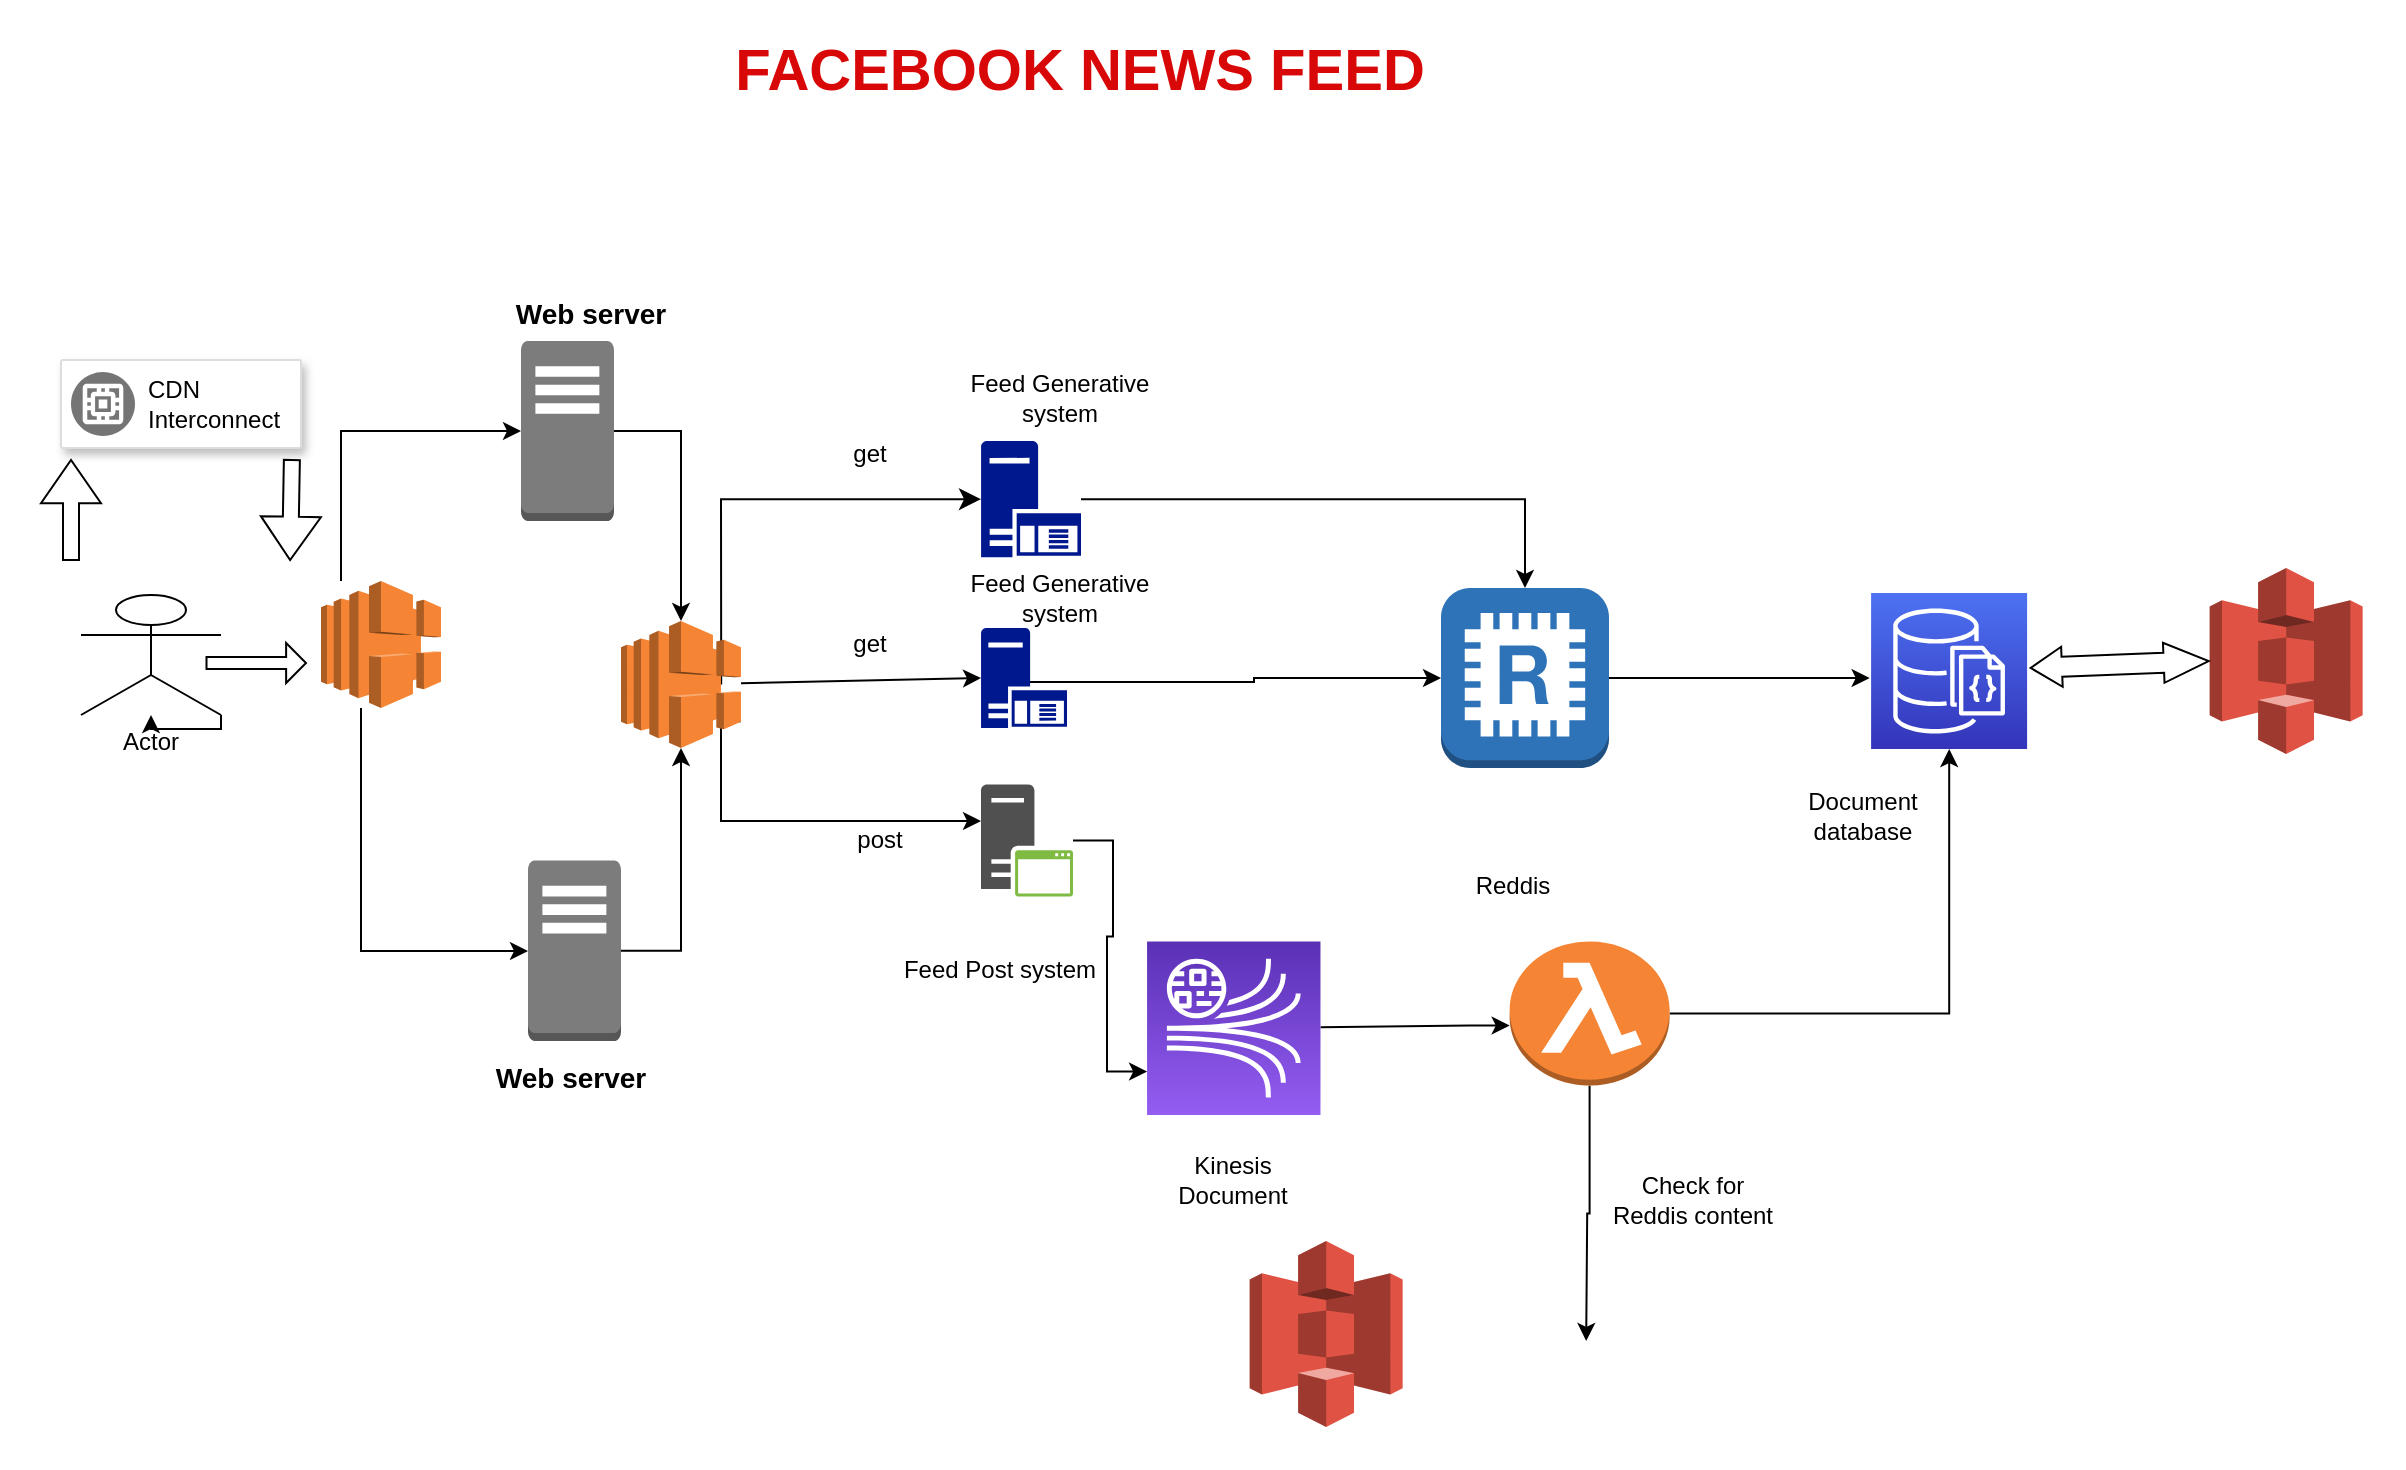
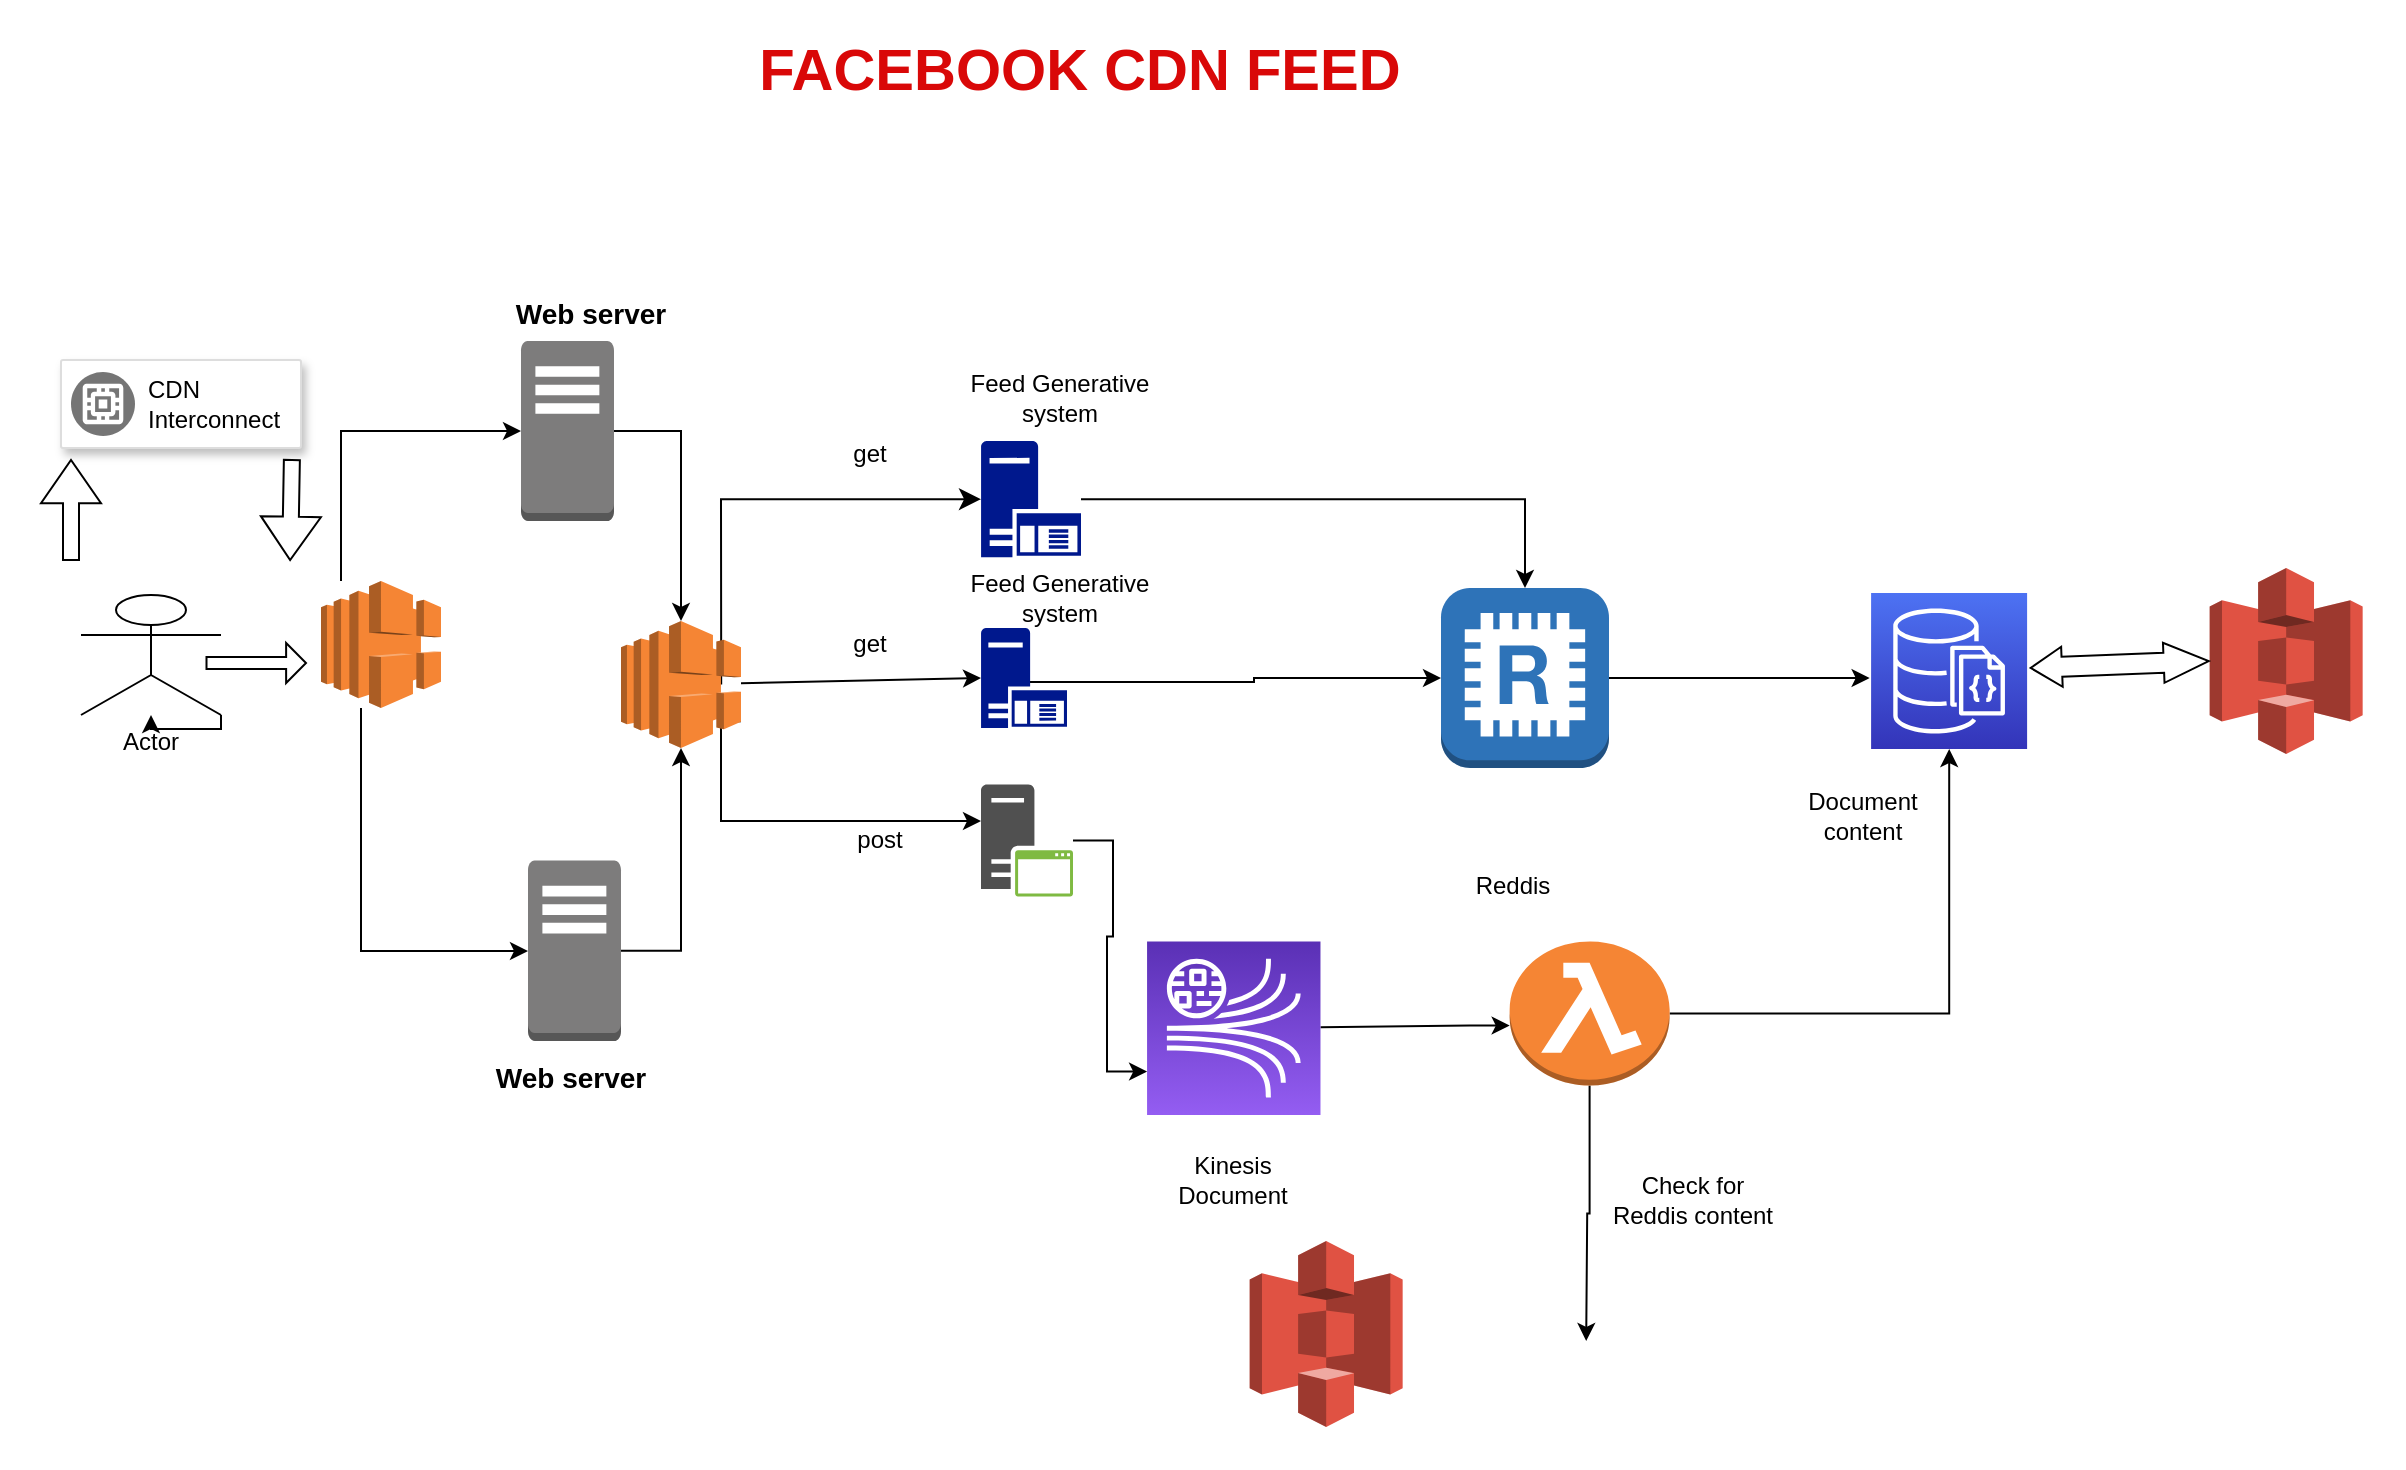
- <mxCell id="33" value="&lt;font color=&quot;#d90808&quot; style=&quot;font-size: 29px;&quot;&gt;&lt;b style=&quot;font-size: 29px;&quot;&gt;FACEBOOK NEWS FEED&lt;/b&gt;&lt;/font&gt;" style="text;align=center;html=1;verticalAlign=middle;whiteSpace=wrap;rounded=1;strokeWidth=9;perimeterSpacing=2;fillStyle=solid;fontSize=29;" parent="1" vertex="1"><mxGeometry x="340" y="20" width="400" height="30" as="geometry" /></mxCell>
+ <mxCell id="33" value="&lt;font color=&quot;#d90808&quot; style=&quot;font-size: 29px;&quot;&gt;&lt;b style=&quot;font-size: 29px;&quot;&gt;FACEBOOK CDN FEED&lt;/b&gt;&lt;/font&gt;" style="text;align=center;html=1;verticalAlign=middle;whiteSpace=wrap;rounded=1;strokeWidth=9;perimeterSpacing=2;fillStyle=solid;fontSize=29;" parent="1" vertex="1"><mxGeometry x="340" y="20" width="400" height="30" as="geometry" /></mxCell>
- <mxCell id="35" value="Document database" style="text;strokeColor=none;align=center;fillColor=none;html=1;verticalAlign=middle;whiteSpace=wrap;rounded=0;" parent="1" vertex="1"><mxGeometry x="889.33" y="393.5" width="85.33" height="29.5" as="geometry" /></mxCell>
+ <mxCell id="35" value="Document content" style="text;strokeColor=none;align=center;fillColor=none;html=1;verticalAlign=middle;whiteSpace=wrap;rounded=0;" parent="1" vertex="1"><mxGeometry x="889.33" y="393.5" width="85.33" height="29.5" as="geometry" /></mxCell>
- <mxCell id="48" value="Feed Post system" style="text;strokeColor=none;align=center;fillColor=none;html=1;verticalAlign=middle;whiteSpace=wrap;rounded=0;" parent="1" vertex="1"><mxGeometry x="450" y="470.25" width="100" height="30" as="geometry" /></mxCell>
